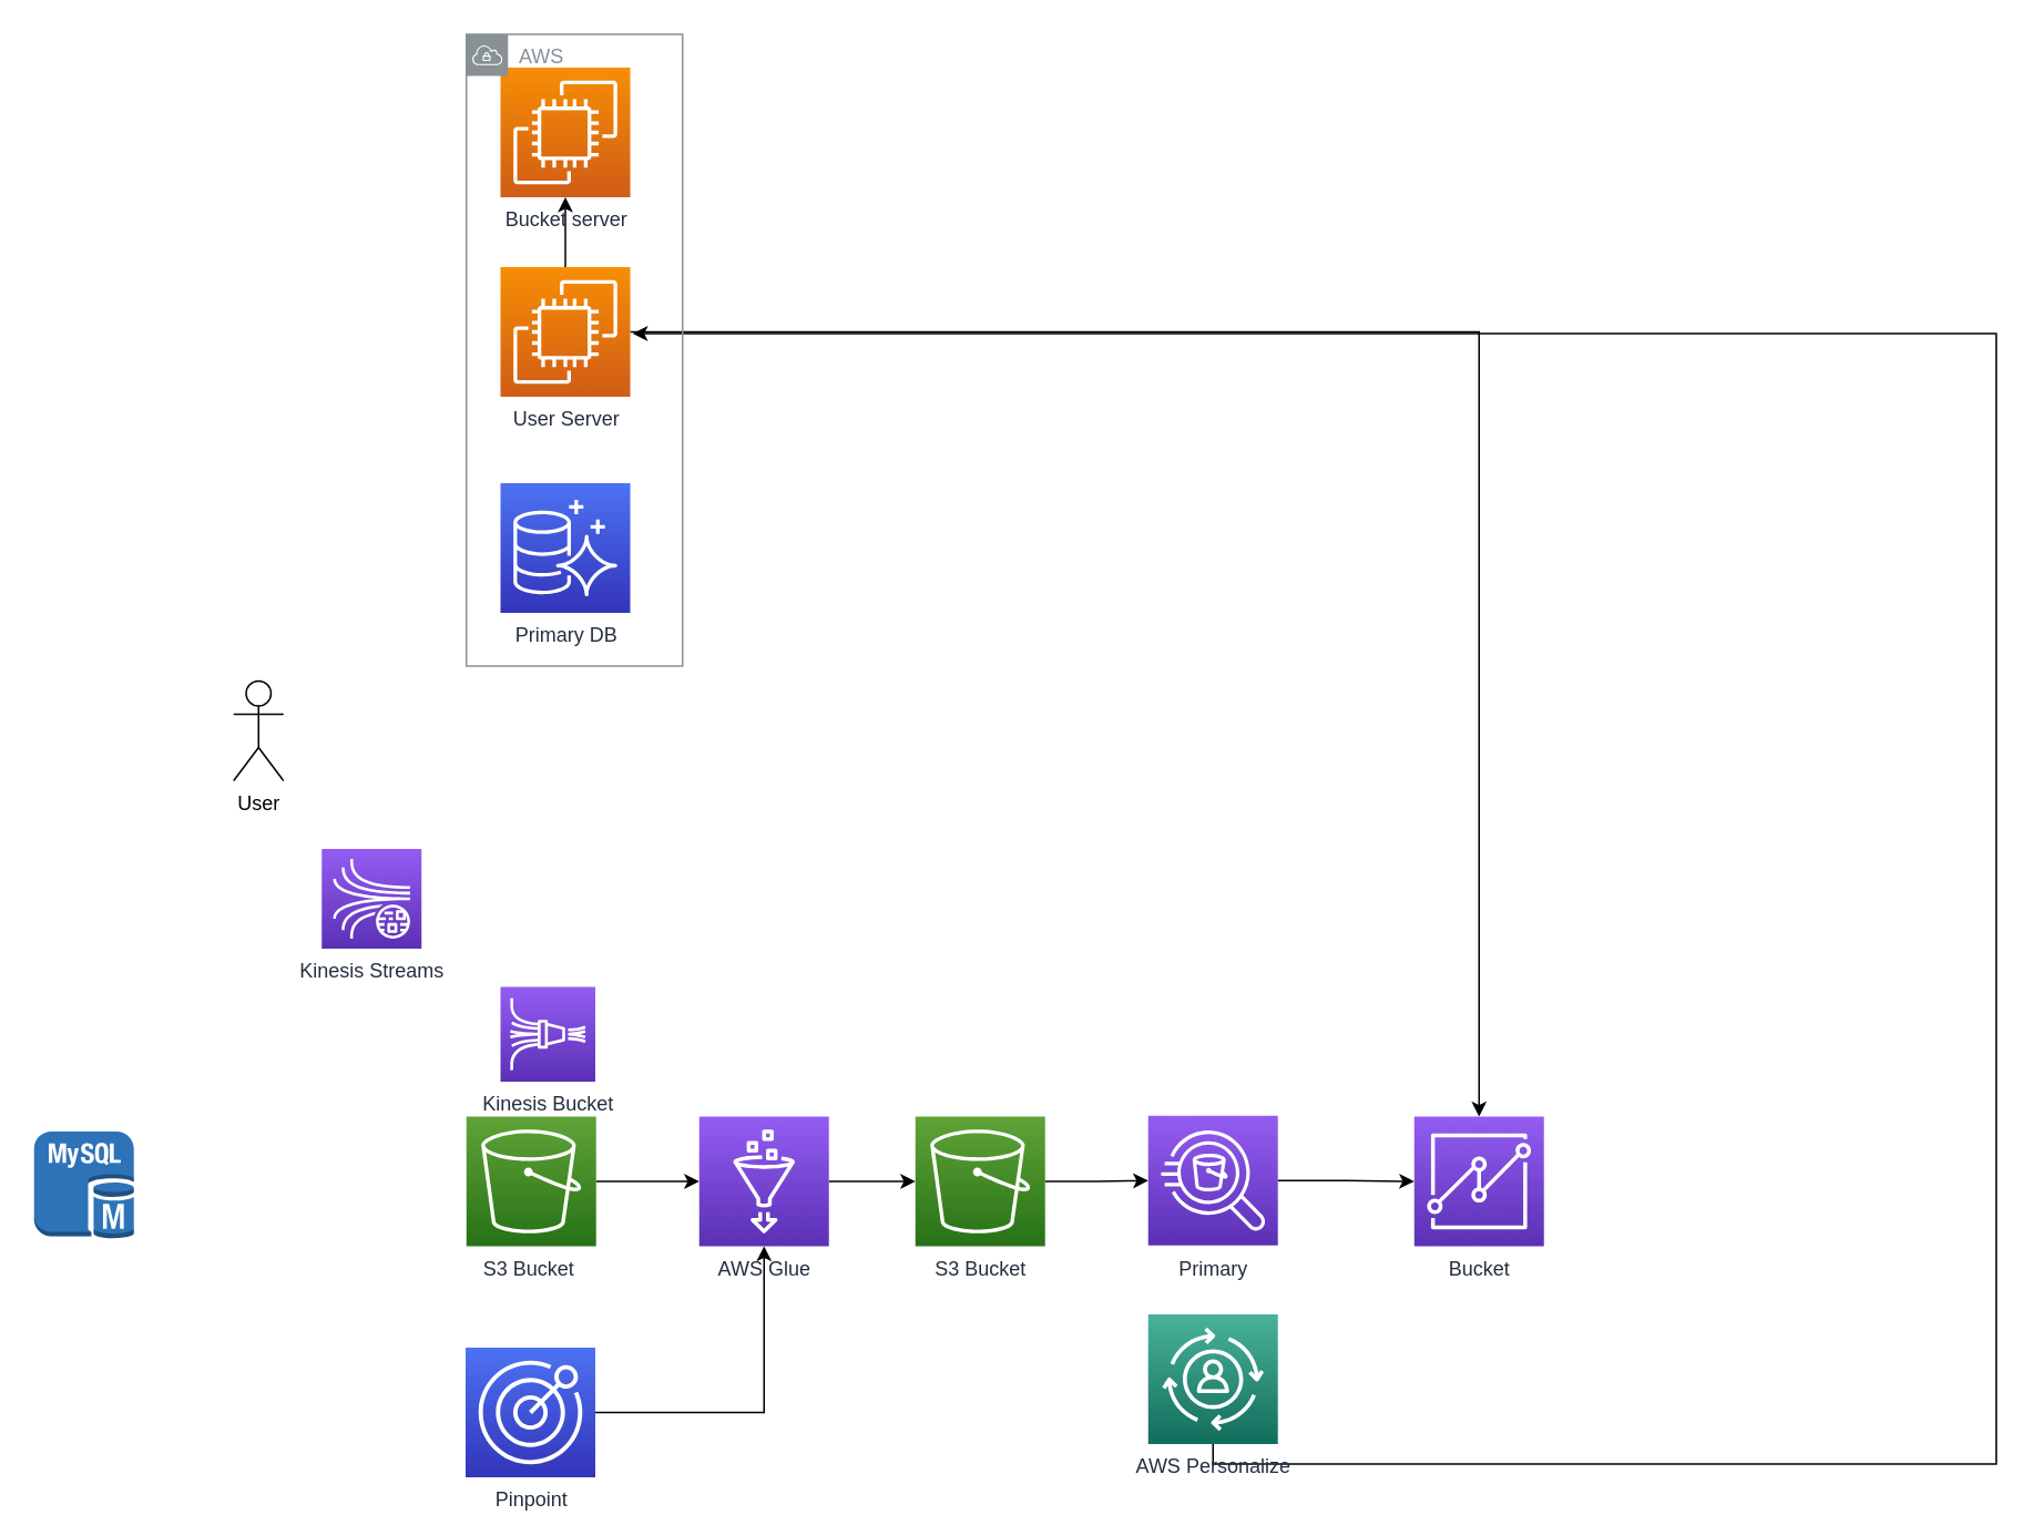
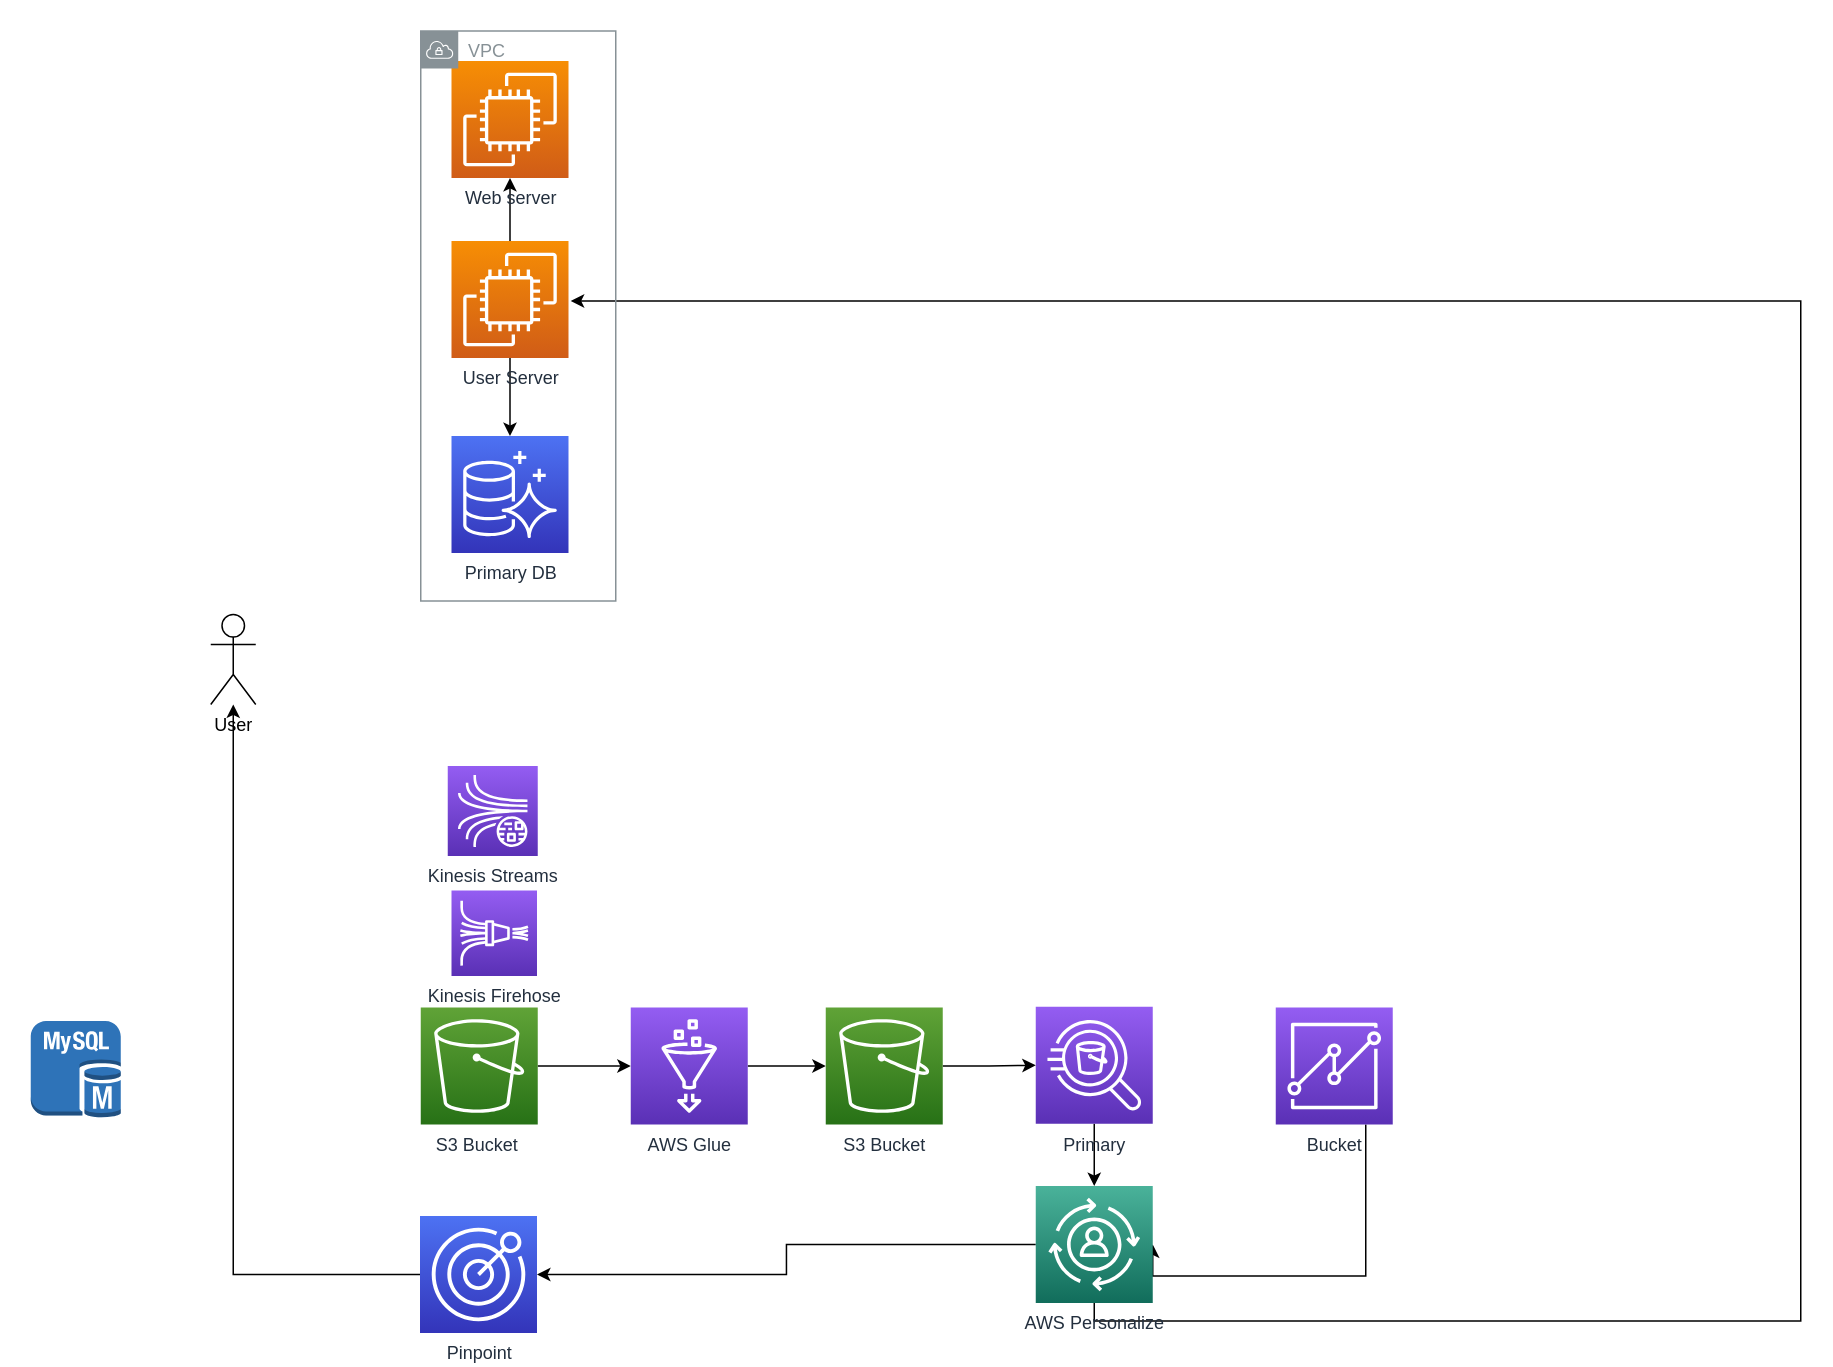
- <mxCell id="26" value="AWS" style="sketch=0;outlineConnect=0;gradientColor=none;html=1;whiteSpace=wrap;fontSize=12;fontStyle=0;shape=mxgraph.aws4.group;grIcon=mxgraph.aws4.group_vpc;strokeColor=#879196;fillColor=none;verticalAlign=top;align=left;spacingLeft=30;fontColor=#879196;dashed=0;" vertex="1" parent="1"><mxGeometry x="280" y="20" width="130" height="380" as="geometry" /></mxCell>
+ <mxCell id="26" value="VPC" style="sketch=0;outlineConnect=0;gradientColor=none;html=1;whiteSpace=wrap;fontSize=12;fontStyle=0;shape=mxgraph.aws4.group;grIcon=mxgraph.aws4.group_vpc;strokeColor=#879196;fillColor=none;verticalAlign=top;align=left;spacingLeft=30;fontColor=#879196;dashed=0;" vertex="1" parent="1"><mxGeometry x="280" y="20" width="130" height="380" as="geometry" /></mxCell>
- <mxCell id="25" value="Bucket server" style="sketch=0;points=[[0,0,0],[0.25,0,0],[0.5,0,0],[0.75,0,0],[1,0,0],[0,1,0],[0.25,1,0],[0.5,1,0],[0.75,1,0],[1,1,0],[0,0.25,0],[0,0.5,0],[0,0.75,0],[1,0.25,0],[1,0.5,0],[1,0.75,0]];outlineConnect=0;fontColor=#232F3E;gradientColor=#F78E04;gradientDirection=north;fillColor=#D05C17;strokeColor=#ffffff;dashed=0;verticalLabelPosition=bottom;verticalAlign=top;align=center;html=1;fontSize=12;fontStyle=0;aspect=fixed;shape=mxgraph.aws4.resourceIcon;resIcon=mxgraph.aws4.ec2;" vertex="1" parent="1"><mxGeometry x="300.5" y="40" width="78" height="78" as="geometry" /></mxCell>
+ <mxCell id="25" value="Web server" style="sketch=0;points=[[0,0,0],[0.25,0,0],[0.5,0,0],[0.75,0,0],[1,0,0],[0,1,0],[0.25,1,0],[0.5,1,0],[0.75,1,0],[1,1,0],[0,0.25,0],[0,0.5,0],[0,0.75,0],[1,0.25,0],[1,0.5,0],[1,0.75,0]];outlineConnect=0;fontColor=#232F3E;gradientColor=#F78E04;gradientDirection=north;fillColor=#D05C17;strokeColor=#ffffff;dashed=0;verticalLabelPosition=bottom;verticalAlign=top;align=center;html=1;fontSize=12;fontStyle=0;aspect=fixed;shape=mxgraph.aws4.resourceIcon;resIcon=mxgraph.aws4.ec2;" vertex="1" parent="1"><mxGeometry x="300.5" y="40" width="78" height="78" as="geometry" /></mxCell>
- <mxCell id="6" value="" style="edgeStyle=orthogonalEdgeStyle;rounded=0;orthogonalLoop=1;jettySize=auto;html=1;" edge="1" parent="1" source="7" target="17"><mxGeometry relative="1" as="geometry" /></mxCell>
+ <mxCell id="6" value="" style="edgeStyle=orthogonalEdgeStyle;rounded=0;orthogonalLoop=1;jettySize=auto;html=1;" edge="1" parent="1" source="7" target="24"><mxGeometry relative="1" as="geometry" /></mxCell>
- <mxCell id="8" value="Kinesis Streams" style="sketch=0;points=[[0,0,0],[0.25,0,0],[0.5,0,0],[0.75,0,0],[1,0,0],[0,1,0],[0.25,1,0],[0.5,1,0],[0.75,1,0],[1,1,0],[0,0.25,0],[0,0.5,0],[0,0.75,0],[1,0.25,0],[1,0.5,0],[1,0.75,0]];outlineConnect=0;fontColor=#232F3E;gradientColor=#945DF2;gradientDirection=north;fillColor=#5A30B5;strokeColor=#ffffff;dashed=0;verticalLabelPosition=bottom;verticalAlign=top;align=center;html=1;fontSize=12;fontStyle=0;aspect=fixed;shape=mxgraph.aws4.resourceIcon;resIcon=mxgraph.aws4.kinesis_data_streams;" vertex="1" parent="1"><mxGeometry x="193" y="510" width="60" height="60" as="geometry" /></mxCell>
+ <mxCell id="8" value="Kinesis Streams" style="sketch=0;points=[[0,0,0],[0.25,0,0],[0.5,0,0],[0.75,0,0],[1,0,0],[0,1,0],[0.25,1,0],[0.5,1,0],[0.75,1,0],[1,1,0],[0,0.25,0],[0,0.5,0],[0,0.75,0],[1,0.25,0],[1,0.5,0],[1,0.75,0]];outlineConnect=0;fontColor=#232F3E;gradientColor=#945DF2;gradientDirection=north;fillColor=#5A30B5;strokeColor=#ffffff;dashed=0;verticalLabelPosition=bottom;verticalAlign=top;align=center;html=1;fontSize=12;fontStyle=0;aspect=fixed;shape=mxgraph.aws4.resourceIcon;resIcon=mxgraph.aws4.kinesis_data_streams;" vertex="1" parent="1"><mxGeometry x="298" y="510" width="60" height="60" as="geometry" /></mxCell>
- <mxCell id="9" value="Kinesis Bucket" style="sketch=0;points=[[0,0,0],[0.25,0,0],[0.5,0,0],[0.75,0,0],[1,0,0],[0,1,0],[0.25,1,0],[0.5,1,0],[0.75,1,0],[1,1,0],[0,0.25,0],[0,0.5,0],[0,0.75,0],[1,0.25,0],[1,0.5,0],[1,0.75,0]];outlineConnect=0;fontColor=#232F3E;gradientColor=#945DF2;gradientDirection=north;fillColor=#5A30B5;strokeColor=#ffffff;dashed=0;verticalLabelPosition=bottom;verticalAlign=top;align=center;html=1;fontSize=12;fontStyle=0;aspect=fixed;shape=mxgraph.aws4.resourceIcon;resIcon=mxgraph.aws4.kinesis_data_firehose;" vertex="1" parent="1"><mxGeometry x="300.5" y="593" width="57" height="57" as="geometry" /></mxCell>
+ <mxCell id="9" value="Kinesis Firehose" style="sketch=0;points=[[0,0,0],[0.25,0,0],[0.5,0,0],[0.75,0,0],[1,0,0],[0,1,0],[0.25,1,0],[0.5,1,0],[0.75,1,0],[1,1,0],[0,0.25,0],[0,0.5,0],[0,0.75,0],[1,0.25,0],[1,0.5,0],[1,0.75,0]];outlineConnect=0;fontColor=#232F3E;gradientColor=#945DF2;gradientDirection=north;fillColor=#5A30B5;strokeColor=#ffffff;dashed=0;verticalLabelPosition=bottom;verticalAlign=top;align=center;html=1;fontSize=12;fontStyle=0;aspect=fixed;shape=mxgraph.aws4.resourceIcon;resIcon=mxgraph.aws4.kinesis_data_firehose;" vertex="1" parent="1"><mxGeometry x="300.5" y="593" width="57" height="57" as="geometry" /></mxCell>
- <mxCell id="12" value="" style="edgeStyle=orthogonalEdgeStyle;rounded=0;orthogonalLoop=1;jettySize=auto;html=1;" edge="1" parent="1" source="13" target="17"><mxGeometry relative="1" as="geometry" /></mxCell>
+ <mxCell id="12" value="" style="edgeStyle=orthogonalEdgeStyle;rounded=0;orthogonalLoop=1;jettySize=auto;html=1;" edge="1" parent="1" source="13" target="20"><mxGeometry relative="1" as="geometry" /></mxCell>
- <mxCell id="21" style="edgeStyle=orthogonalEdgeStyle;rounded=0;orthogonalLoop=1;jettySize=auto;html=1;" edge="1" parent="1" source="22" target="11"><mxGeometry relative="1" as="geometry" /></mxCell>
+ <mxCell id="21" style="edgeStyle=orthogonalEdgeStyle;rounded=0;orthogonalLoop=1;jettySize=auto;html=1;" edge="1" parent="1" source="22" target="23"><mxGeometry relative="1" as="geometry" /></mxCell>
+ <mxCell id="18" style="edgeStyle=orthogonalEdgeStyle;rounded=0;orthogonalLoop=1;jettySize=auto;html=1;" edge="1" parent="1" source="20" target="22"><mxGeometry relative="1" as="geometry" /></mxCell>
+ <mxCell id="16" style="edgeStyle=orthogonalEdgeStyle;rounded=0;orthogonalLoop=1;jettySize=auto;html=1;entryX=1;entryY=0.5;entryDx=0;entryDy=0;entryPerimeter=0;" edge="1" parent="1" source="17" target="20"><mxGeometry relative="1" as="geometry"><Array as="points"><mxPoint x="910" y="850" /></Array></mxGeometry></mxCell>
